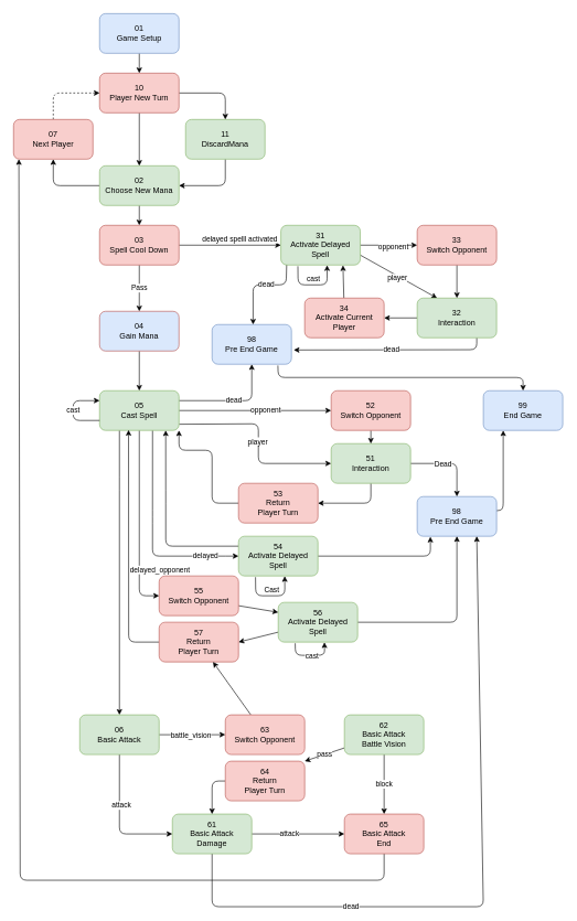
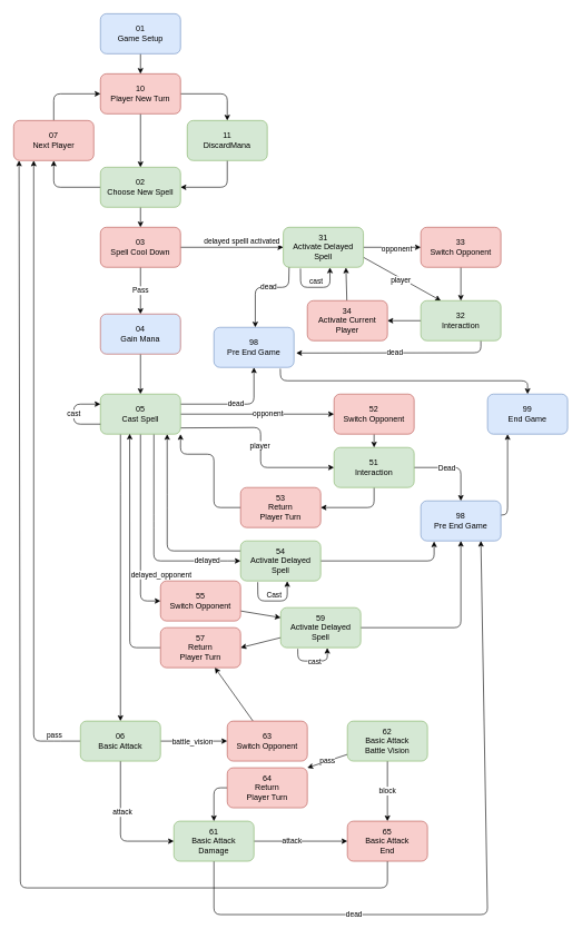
- <mxCell id="12" style="edgeStyle=none;html=1;entryX=0;entryY=0.5;entryDx=0;entryDy=0;dashed=1;" edge="1" parent="1" source="13" target="6"><mxGeometry relative="1" as="geometry"><Array as="points"><mxPoint x="80" y="140" /></Array></mxGeometry></mxCell>
+ <mxCell id="12" style="edgeStyle=none;html=1;entryX=0;entryY=0.5;entryDx=0;entryDy=0;" edge="1" parent="1" source="13" target="6"><mxGeometry relative="1" as="geometry"><Array as="points"><mxPoint x="80" y="140" /></Array></mxGeometry></mxCell>
- <mxCell id="11" value="02&lt;br&gt;Choose New Mana" style="whiteSpace=wrap;html=1;fillColor=#d5e8d4;strokeColor=#82b366;rounded=1;" vertex="1" parent="1"><mxGeometry x="150" y="250" width="120" height="60" as="geometry" /></mxCell>
+ <mxCell id="11" value="02&lt;br&gt;Choose New Spell" style="whiteSpace=wrap;html=1;fillColor=#d5e8d4;strokeColor=#82b366;rounded=1;" vertex="1" parent="1"><mxGeometry x="150" y="250" width="120" height="60" as="geometry" /></mxCell>
- <mxCell id="71" value="56&lt;br&gt;Activate Delayed Spell" style="whiteSpace=wrap;html=1;fillColor=#d5e8d4;strokeColor=#82b366;rounded=1;" vertex="1" parent="1"><mxGeometry x="420" y="910" width="120" height="60" as="geometry" /></mxCell>
+ <mxCell id="71" value="59&lt;br&gt;Activate Delayed Spell" style="whiteSpace=wrap;html=1;fillColor=#d5e8d4;strokeColor=#82b366;rounded=1;" vertex="1" parent="1"><mxGeometry x="420" y="910" width="120" height="60" as="geometry" /></mxCell>
+ <mxCell id="53" style="edgeStyle=none;html=1;entryX=0.25;entryY=1;entryDx=0;entryDy=0;" edge="1" parent="1" source="59" target="13"><mxGeometry relative="1" as="geometry"><Array as="points"><mxPoint x="80" y="1110" /><mxPoint x="50" y="1110" /></Array></mxGeometry></mxCell>
+ <mxCell id="54" value="pass" style="edgeLabel;html=1;align=center;verticalAlign=middle;resizable=0;points=[];" vertex="1" connectable="0" parent="53"><mxGeometry x="-0.901" y="1" relative="1" as="geometry"><mxPoint x="7" y="-11" as="offset" /></mxGeometry></mxCell>
